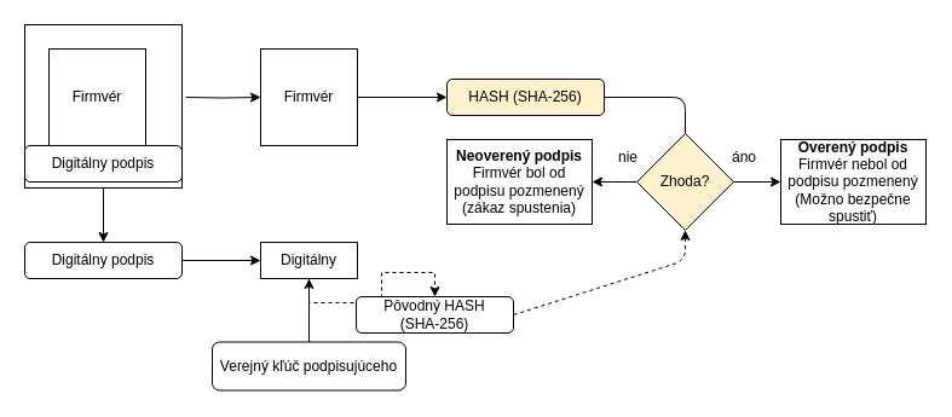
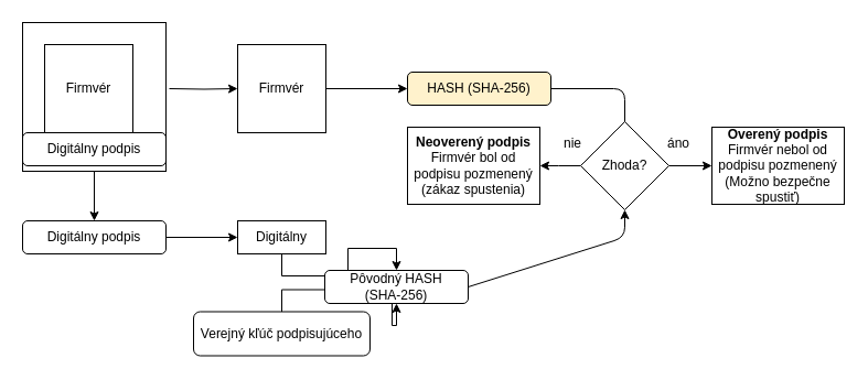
- <mxCell id="19" value="Zhoda?" style="rhombus;whiteSpace=wrap;html=1;fillColor=#fff2cc;" parent="1" vertex="1"><mxGeometry x="526" y="110" width="80" height="80" as="geometry" /></mxCell>
+ <mxCell id="19" value="Zhoda?" style="rhombus;whiteSpace=wrap;html=1;" parent="1" vertex="1"><mxGeometry x="526" y="110" width="80" height="80" as="geometry" /></mxCell>
- <mxCell id="13" value="" style="edgeStyle=orthogonalEdgeStyle;rounded=0;orthogonalLoop=1;jettySize=auto;html=1;dashed=1;" parent="1" source="14" target="16" edge="1"><mxGeometry relative="1" as="geometry" /></mxCell>
+ <mxCell id="13" value="" style="edgeStyle=orthogonalEdgeStyle;rounded=0;orthogonalLoop=1;jettySize=auto;html=1;" parent="1" source="14" target="16" edge="1"><mxGeometry relative="1" as="geometry" /></mxCell>
- <mxCell id="20" value="" style="endArrow=classic;html=1;exitX=1;exitY=0.5;exitDx=0;exitDy=0;entryX=0.5;entryY=1;entryDx=0;entryDy=0;dashed=1;" parent="1" source="16" target="19" edge="1"><mxGeometry width="50" height="50" relative="1" as="geometry"><mxPoint x="525" y="100" as="sourcePoint" /><mxPoint x="575" y="50" as="targetPoint" /><Array as="points"><mxPoint x="566" y="215" /></Array></mxGeometry></mxCell>
+ <mxCell id="20" value="" style="endArrow=classic;html=1;exitX=1;exitY=0.5;exitDx=0;exitDy=0;entryX=0.5;entryY=1;entryDx=0;entryDy=0;" parent="1" source="16" target="19" edge="1"><mxGeometry width="50" height="50" relative="1" as="geometry"><mxPoint x="525" y="100" as="sourcePoint" /><mxPoint x="575" y="50" as="targetPoint" /><Array as="points"><mxPoint x="566" y="215" /></Array></mxGeometry></mxCell>
- <mxCell id="11" value="" style="edgeStyle=orthogonalEdgeStyle;rounded=0;orthogonalLoop=1;jettySize=auto;html=1;" parent="1" source="12" target="14" edge="1"><mxGeometry relative="1" as="geometry" /></mxCell>
+ <mxCell id="11" value="" style="edgeStyle=orthogonalEdgeStyle;rounded=0;orthogonalLoop=1;jettySize=auto;html=1;" parent="1" source="12" target="16" edge="1"><mxGeometry relative="1" as="geometry" /></mxCell>
